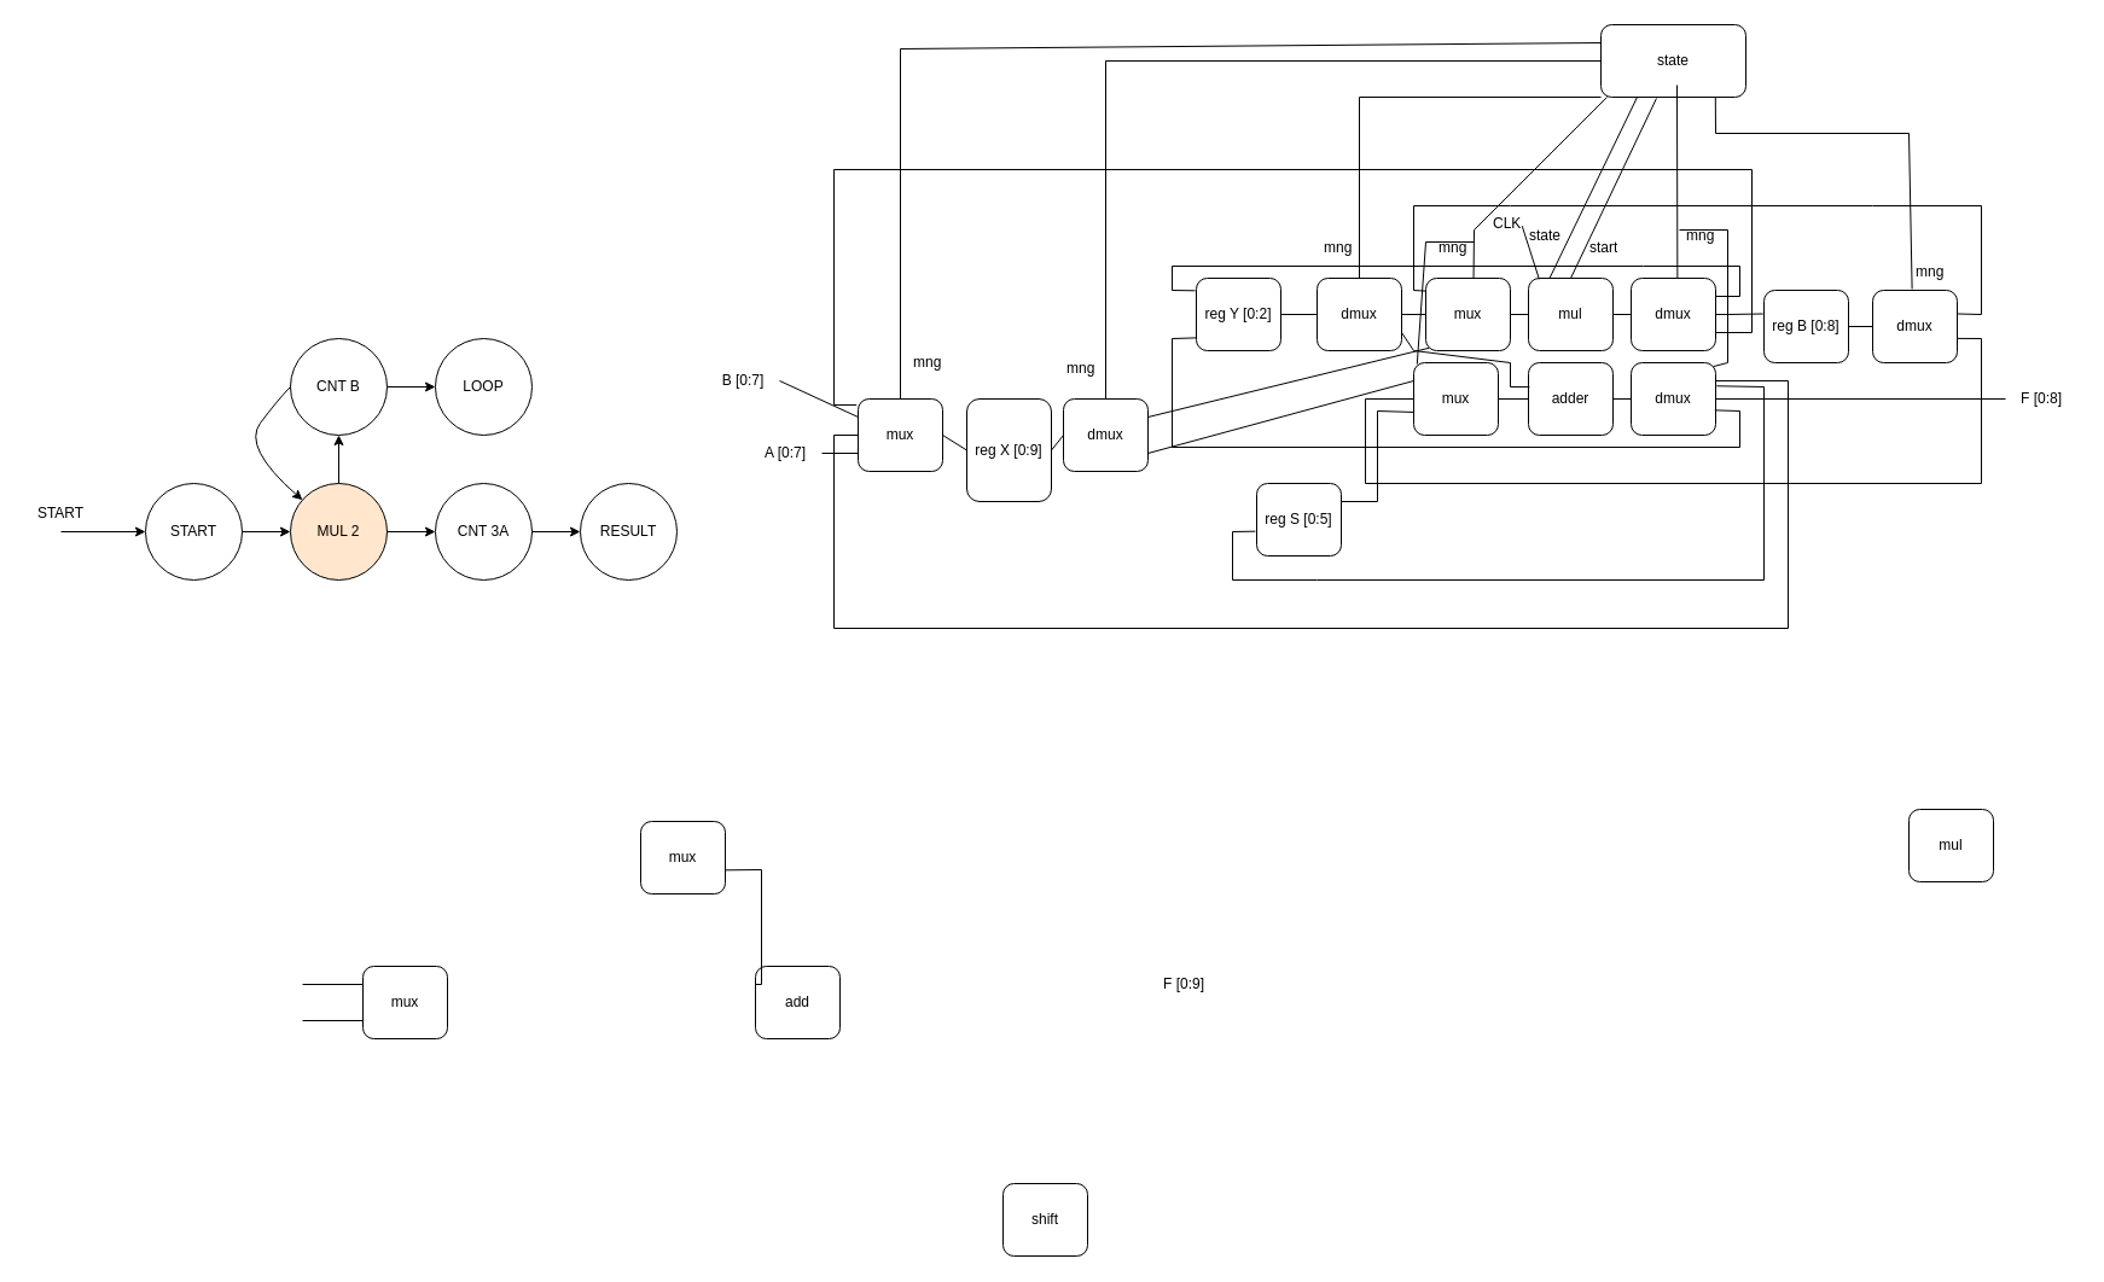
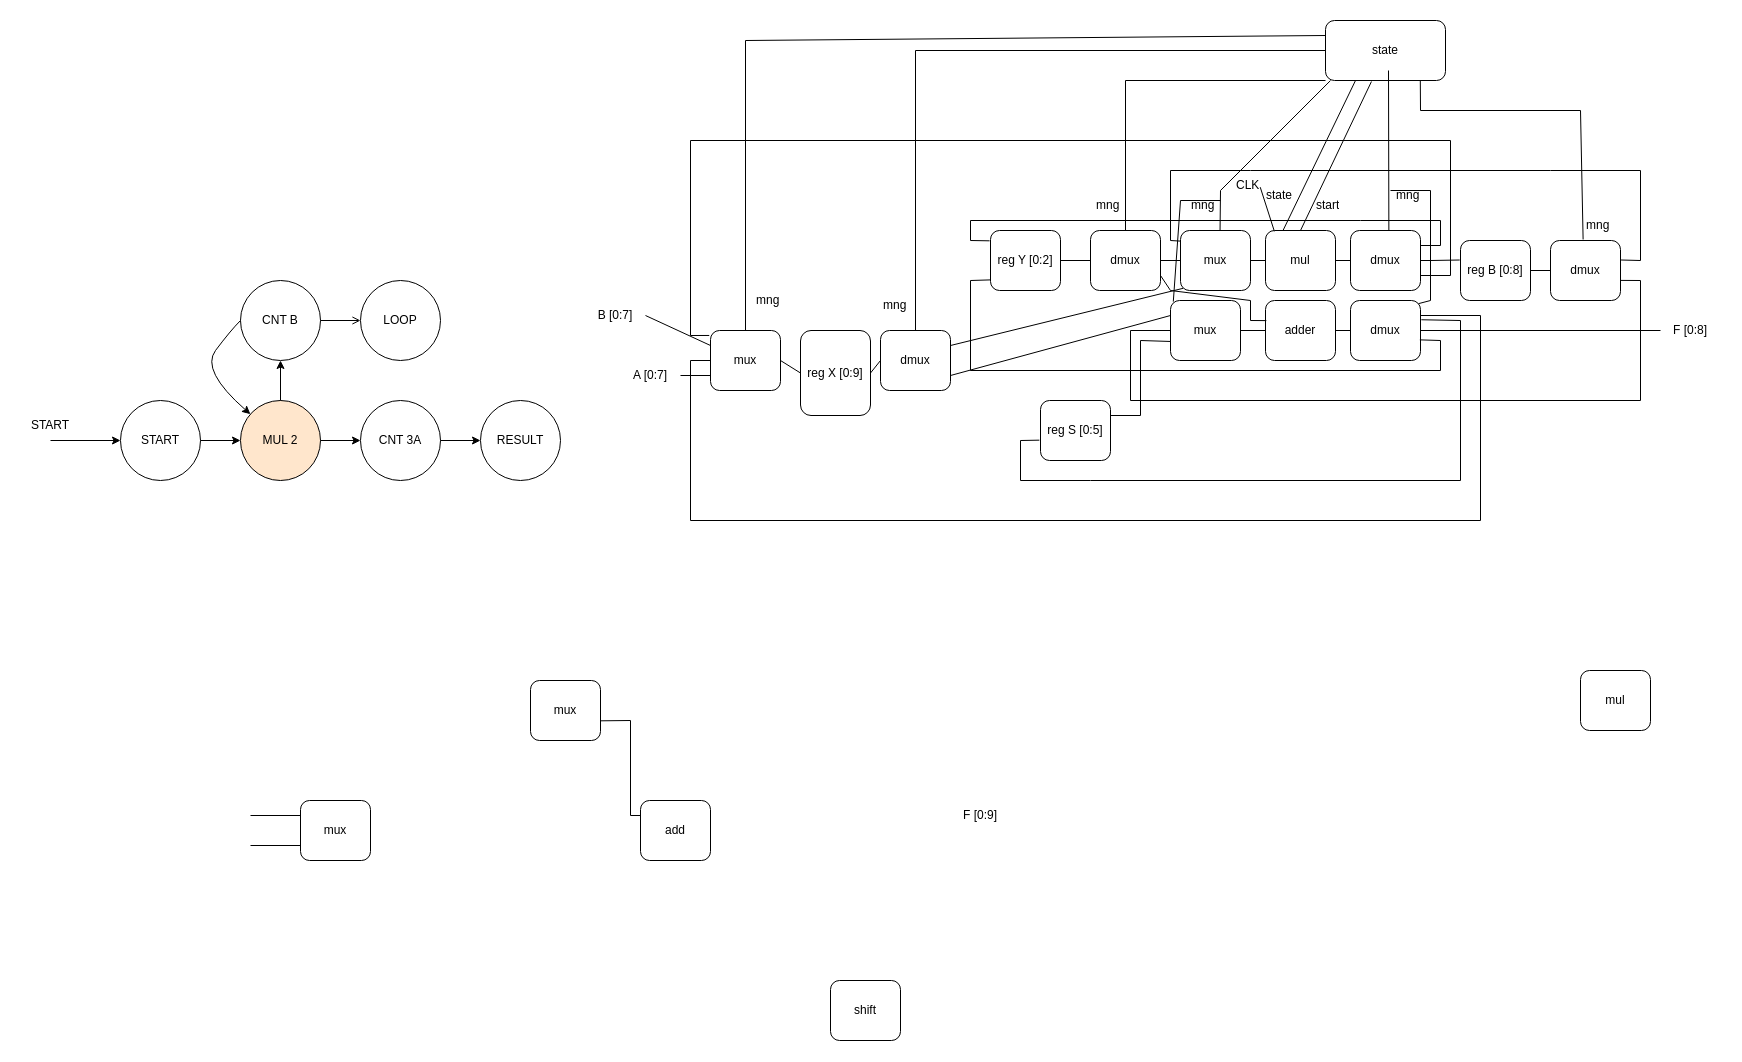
- <mxCell id="13" value="" style="endArrow=classic;html=1;rounded=0;entryX=0;entryY=0.5;entryDx=0;entryDy=0;exitX=1;exitY=0.5;exitDx=0;exitDy=0;" parent="1" source="6" target="7" edge="1"><mxGeometry width="50" height="50" relative="1" as="geometry"><mxPoint x="360" y="480" as="sourcePoint" /><mxPoint x="410" y="430" as="targetPoint" /></mxGeometry></mxCell>
+ <mxCell id="13" value="" style="endArrow=open;html=1;rounded=0;entryX=0;entryY=0.5;entryDx=0;entryDy=0;exitX=1;exitY=0.5;exitDx=0;exitDy=0;" parent="1" source="6" target="7" edge="1"><mxGeometry width="50" height="50" relative="1" as="geometry"><mxPoint x="360" y="480" as="sourcePoint" /><mxPoint x="410" y="430" as="targetPoint" /></mxGeometry></mxCell>
- <mxCell id="23" value="add" style="rounded=1;whiteSpace=wrap;html=1;" parent="1" vertex="1"><mxGeometry x="625" y="800" width="70" height="60" as="geometry" /></mxCell>
+ <mxCell id="23" value="add" style="rounded=1;whiteSpace=wrap;html=1;" parent="1" vertex="1"><mxGeometry x="640" y="800" width="70" height="60" as="geometry" /></mxCell>
